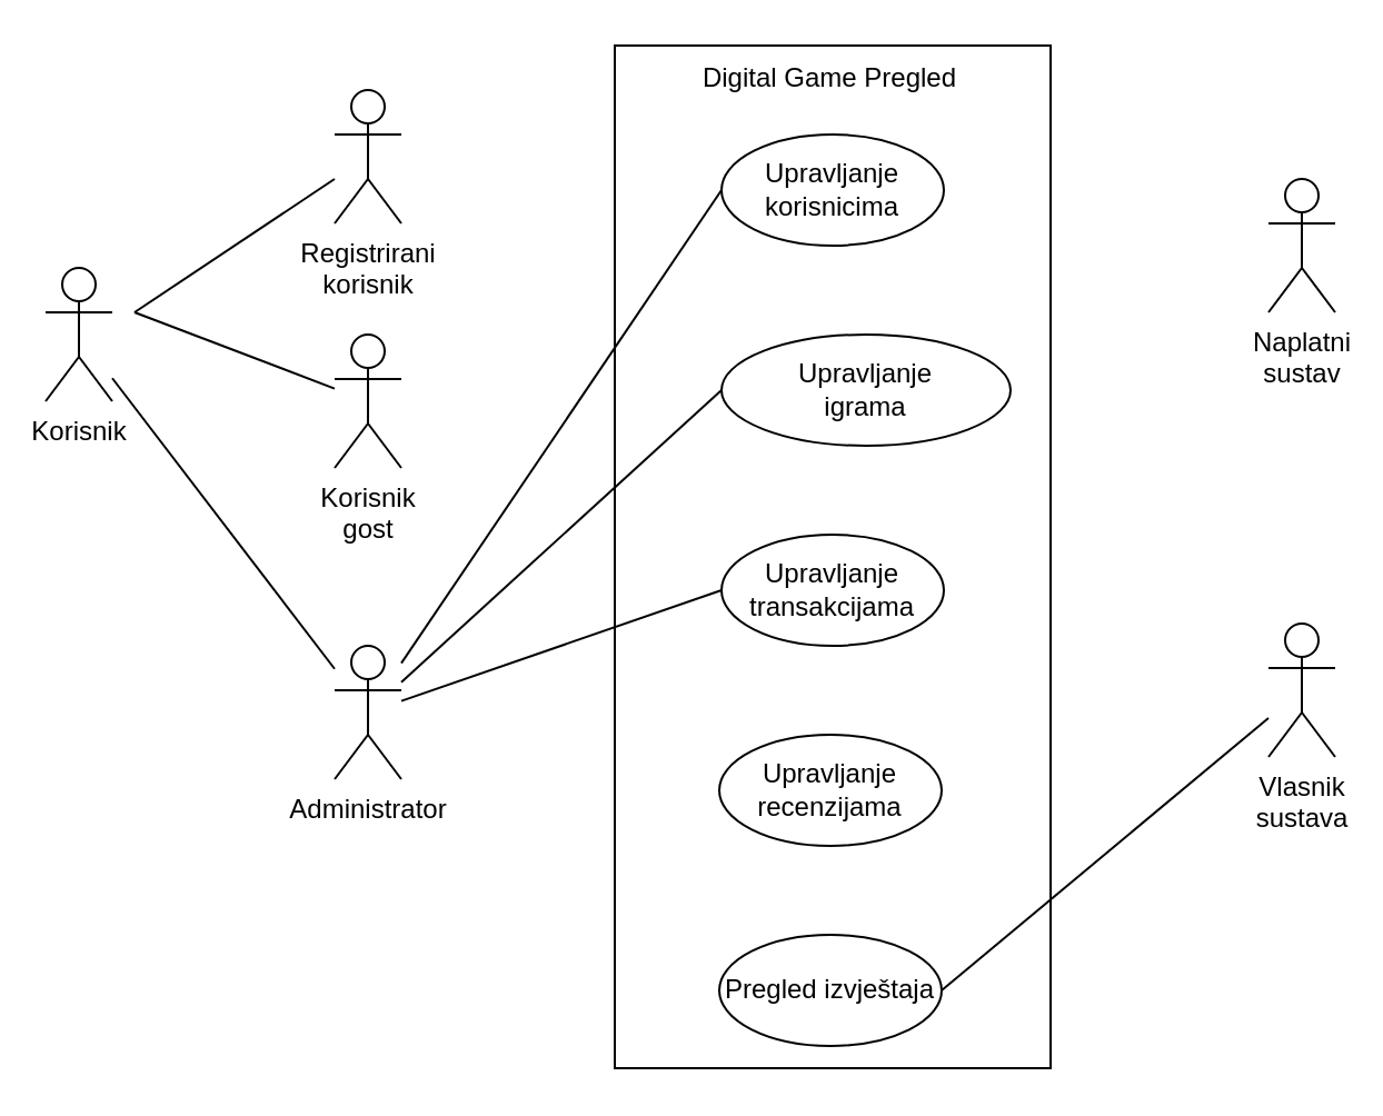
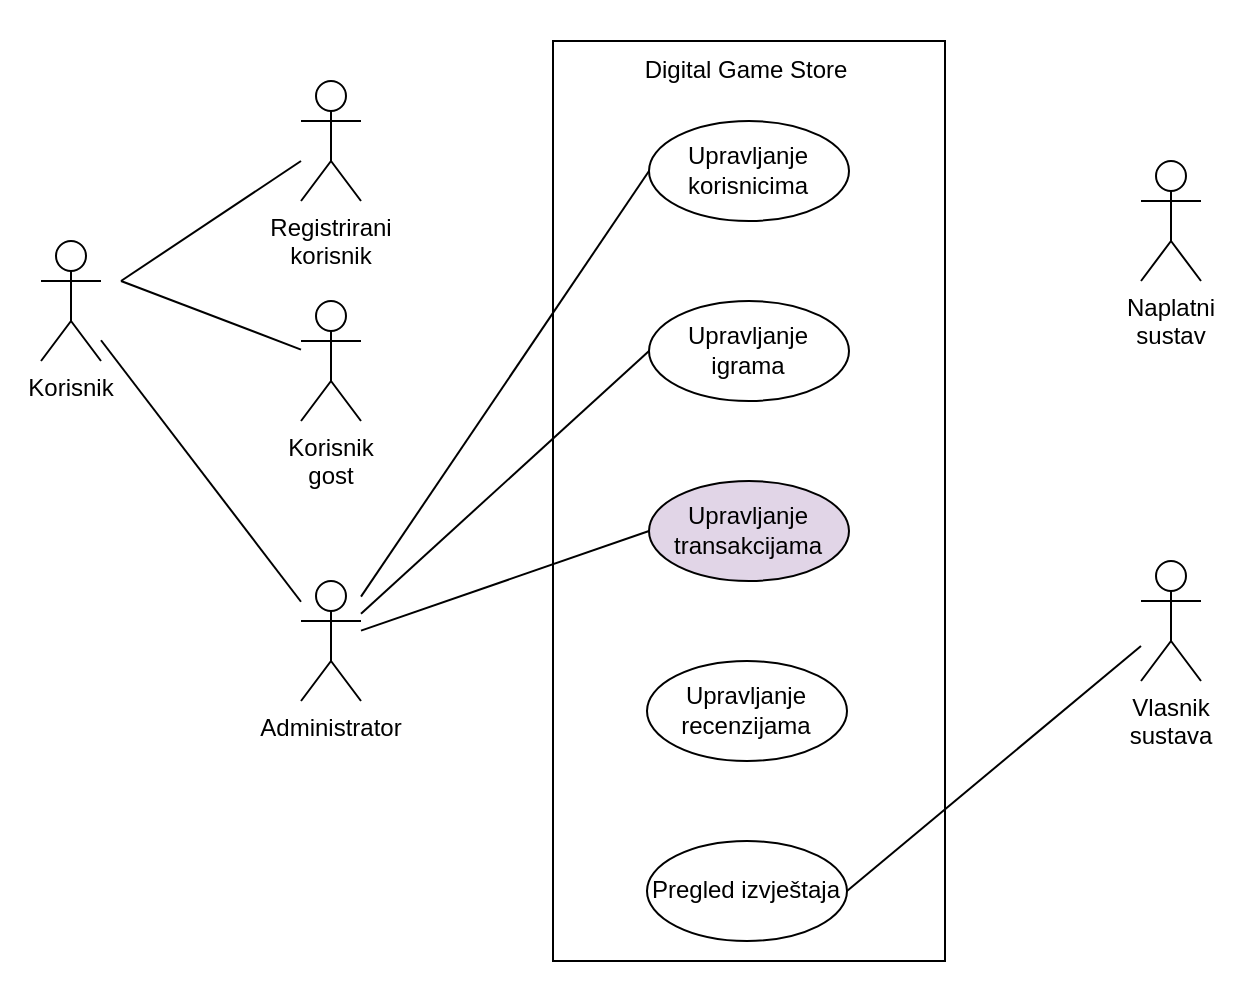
- <mxCell id="10" value="Digital Game Pregled" style="text;html=1;strokeColor=none;fillColor=none;align=center;verticalAlign=middle;whiteSpace=wrap;rounded=0;" parent="1" vertex="1"><mxGeometry x="276" y="20" width="194" height="30" as="geometry" /></mxCell>
+ <mxCell id="10" value="Digital Game Store" style="text;html=1;strokeColor=none;fillColor=none;align=center;verticalAlign=middle;whiteSpace=wrap;rounded=0;" parent="1" vertex="1"><mxGeometry x="276" y="20" width="194" height="30" as="geometry" /></mxCell>
- <mxCell id="12" value="Upravljanje&lt;br&gt;igrama" style="ellipse;whiteSpace=wrap;html=1;" parent="1" vertex="1"><mxGeometry x="324" y="150" width="130" height="50" as="geometry" /></mxCell>
+ <mxCell id="12" value="Upravljanje&lt;br&gt;igrama" style="ellipse;whiteSpace=wrap;html=1;" parent="1" vertex="1"><mxGeometry x="324" y="150" width="100" height="50" as="geometry" /></mxCell>
- <mxCell id="13" value="Upravljanje&lt;br&gt;transakcijama" style="ellipse;whiteSpace=wrap;html=1;" parent="1" vertex="1"><mxGeometry x="324" y="240" width="100" height="50" as="geometry" /></mxCell>
+ <mxCell id="13" value="Upravljanje&lt;br&gt;transakcijama" style="ellipse;whiteSpace=wrap;html=1;fillColor=#e1d5e7;" parent="1" vertex="1"><mxGeometry x="324" y="240" width="100" height="50" as="geometry" /></mxCell>
